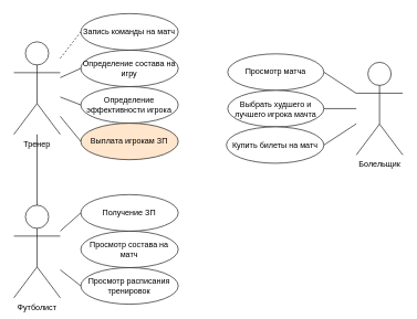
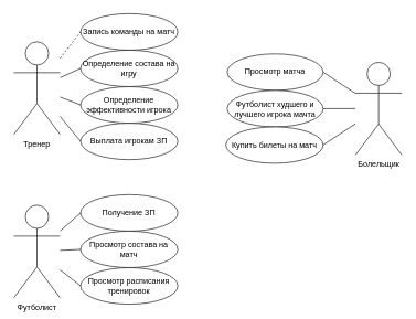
- <mxCell id="16" value="Выбрать худшего и лучшего игрока мачта" style="ellipse;whiteSpace=wrap;html=1;" parent="1" vertex="1"><mxGeometry x="343" y="136" width="145" height="55.2" as="geometry" /></mxCell>
+ <mxCell id="16" value="Футболист худшего и лучшего игрока мачта" style="ellipse;whiteSpace=wrap;html=1;" parent="1" vertex="1"><mxGeometry x="343" y="136" width="145" height="55.2" as="geometry" /></mxCell>
- <mxCell id="10" value="Выплата игрокам ЗП" style="ellipse;whiteSpace=wrap;html=1;fillColor=#ffe6cc;" parent="1" vertex="1"><mxGeometry x="121.4" y="185.6" width="147" height="55.2" as="geometry" /></mxCell>
+ <mxCell id="10" value="Выплата игрокам ЗП" style="ellipse;whiteSpace=wrap;html=1;" parent="1" vertex="1"><mxGeometry x="121.4" y="185.6" width="147" height="55.2" as="geometry" /></mxCell>
- <mxCell id="18" style="edgeStyle=none;rounded=0;orthogonalLoop=1;jettySize=auto;html=1;endArrow=none;endFill=0;" parent="1" source="20" target="6" edge="1"><mxGeometry relative="1" as="geometry" /></mxCell>
+ <mxCell id="18" style="edgeStyle=none;rounded=0;orthogonalLoop=1;jettySize=auto;html=1;entryX=0;entryY=0.5;entryDx=0;entryDy=0;endArrow=none;endFill=0;" parent="1" source="20" target="22" edge="1"><mxGeometry relative="1" as="geometry" /></mxCell>
